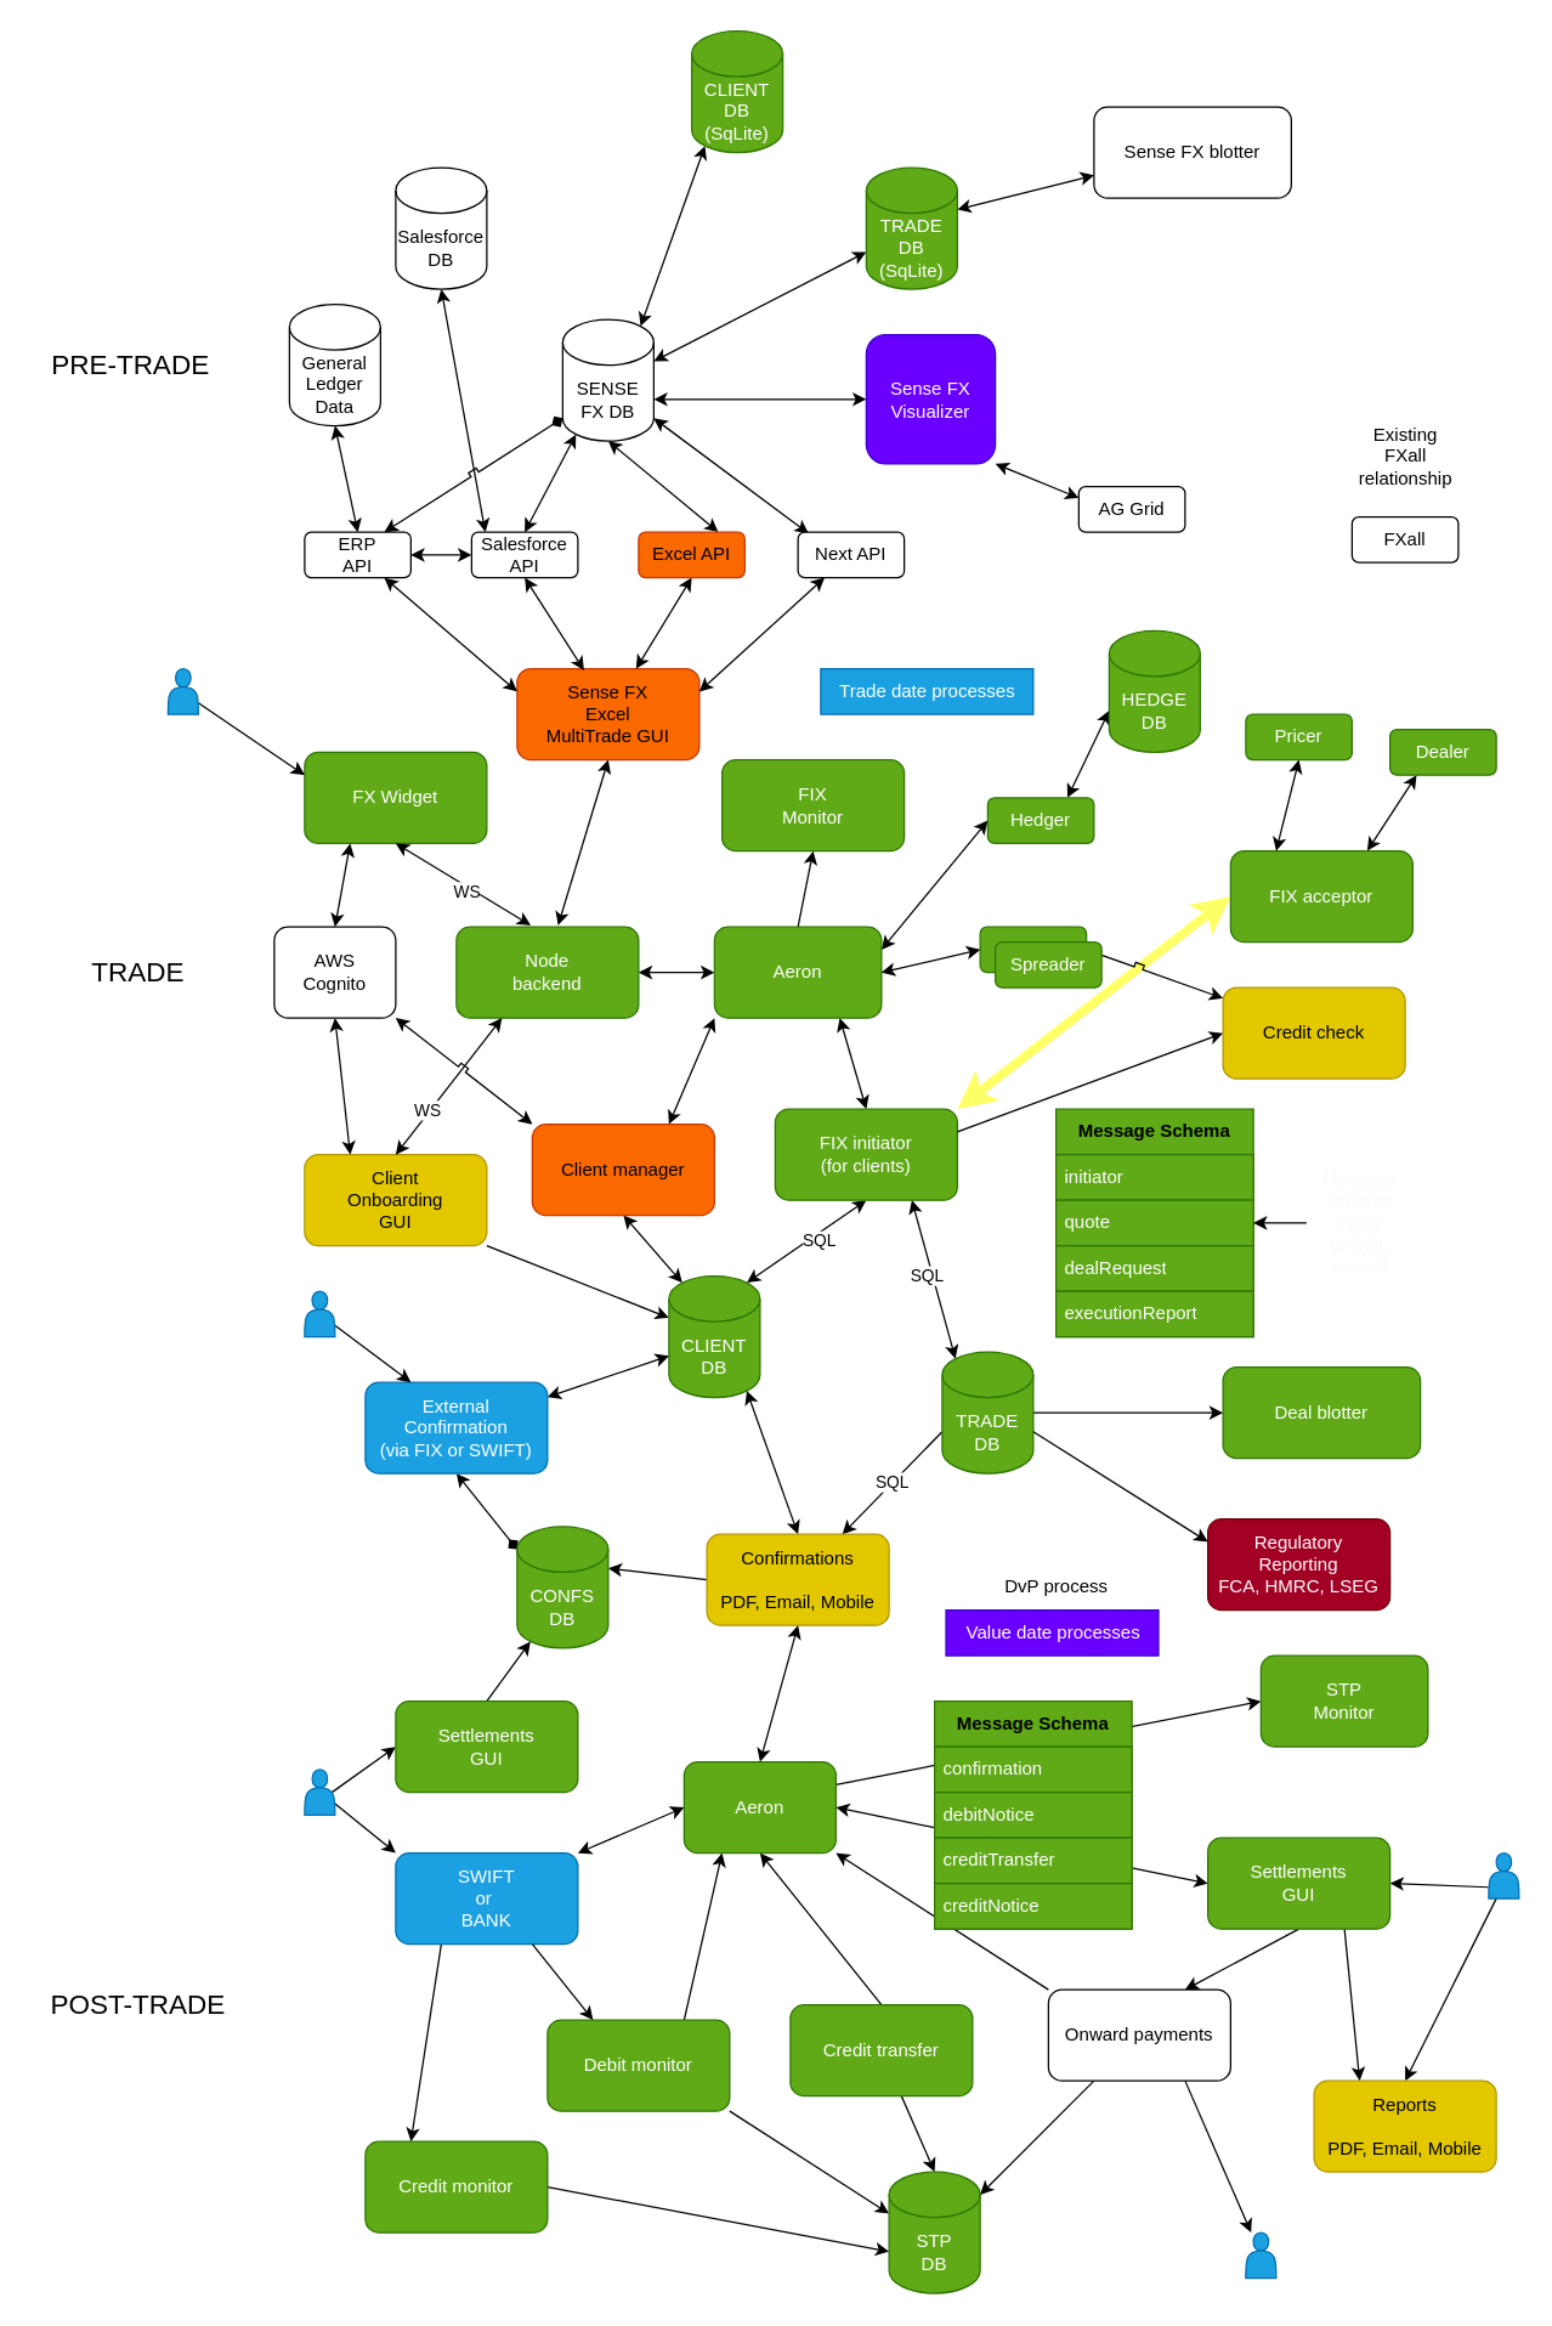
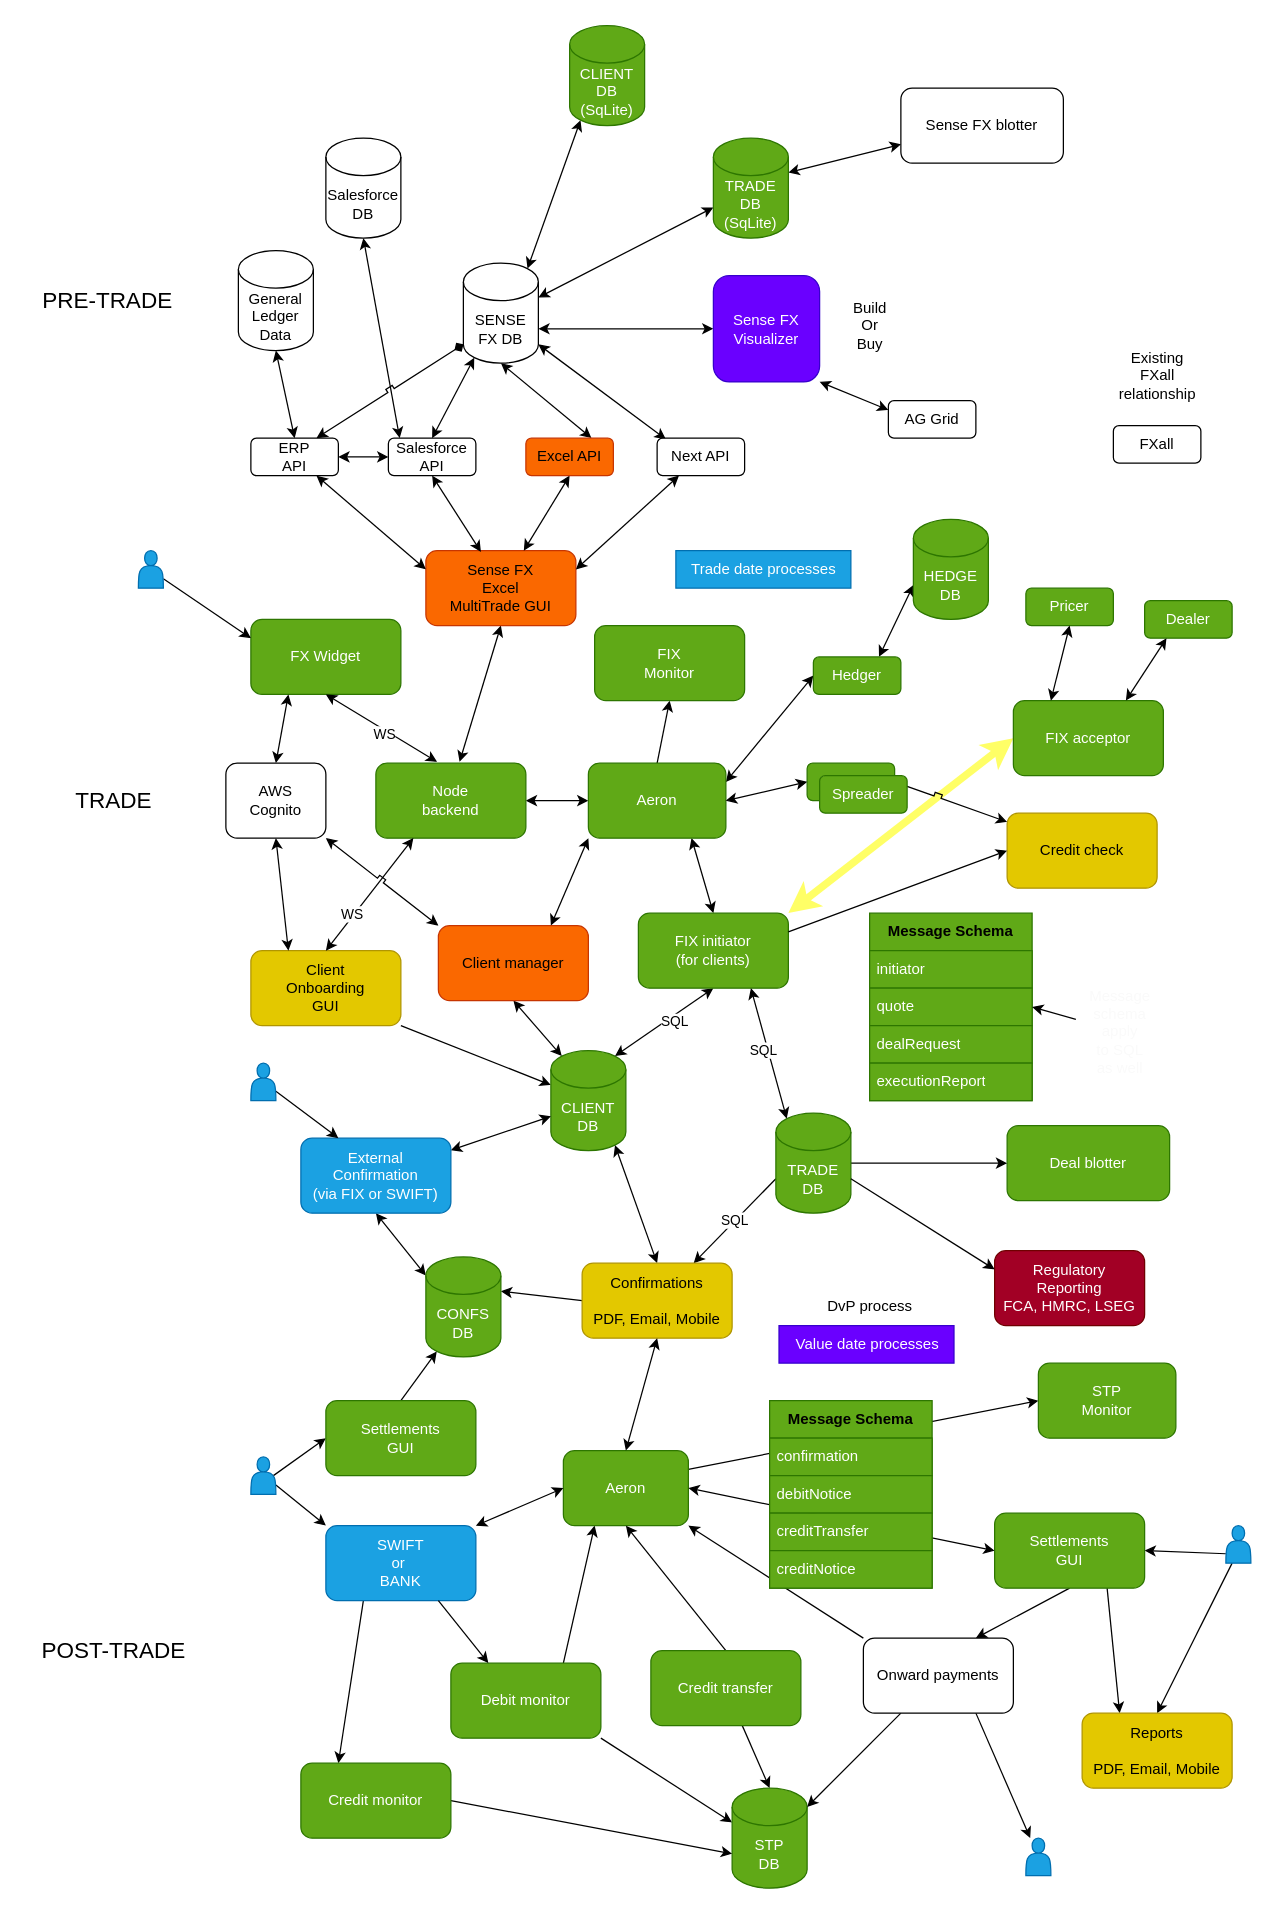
+ <mxCell id="123" value="Build&lt;br&gt;Or&lt;br&gt;Buy" style="text;html=1;align=center;verticalAlign=middle;resizable=0;points=[];autosize=1;strokeColor=none;fillColor=none;" parent="1" vertex="1"><mxGeometry x="670" y="230" width="50" height="60" as="geometry" /></mxCell>
- <mxCell id="135" value="&lt;font color=&quot;#fafafa&quot;&gt;Message&lt;br&gt;schema&lt;br&gt;apply&lt;br&gt;to SQL&lt;br&gt;as well&lt;br&gt;&lt;/font&gt;" style="text;html=1;align=center;verticalAlign=middle;resizable=0;points=[];autosize=1;strokeColor=none;fillColor=none;fontColor=#000000;" parent="1" vertex="1"><mxGeometry x="860" y="760" width="70" height="90" as="geometry" /></mxCell>
+ <mxCell id="135" value="&lt;font color=&quot;#fafafa&quot;&gt;Message&lt;br&gt;schema&lt;br&gt;apply&lt;br&gt;to SQL&lt;br&gt;as well&lt;br&gt;&lt;/font&gt;" style="text;html=1;align=center;verticalAlign=middle;resizable=0;points=[];autosize=1;strokeColor=none;fillColor=none;fontColor=#000000;" parent="1" vertex="1"><mxGeometry x="860" y="780" width="70" height="90" as="geometry" /></mxCell>
- <mxCell id="79" style="edgeStyle=none;html=1;exitX=0.5;exitY=1;exitDx=0;exitDy=0;entryX=0;entryY=0;entryDx=0;entryDy=15;fontColor=#000000;startArrow=classic;startFill=1;entryPerimeter=0;endArrow=diamond;" parent="1" source="80" target="138" edge="1"><mxGeometry relative="1" as="geometry" /></mxCell>
+ <mxCell id="79" style="edgeStyle=none;html=1;exitX=0.5;exitY=1;exitDx=0;exitDy=0;entryX=0;entryY=0;entryDx=0;entryDy=15;fontColor=#000000;startArrow=classic;startFill=1;entryPerimeter=0;" parent="1" source="80" target="138" edge="1"><mxGeometry relative="1" as="geometry" /></mxCell>
